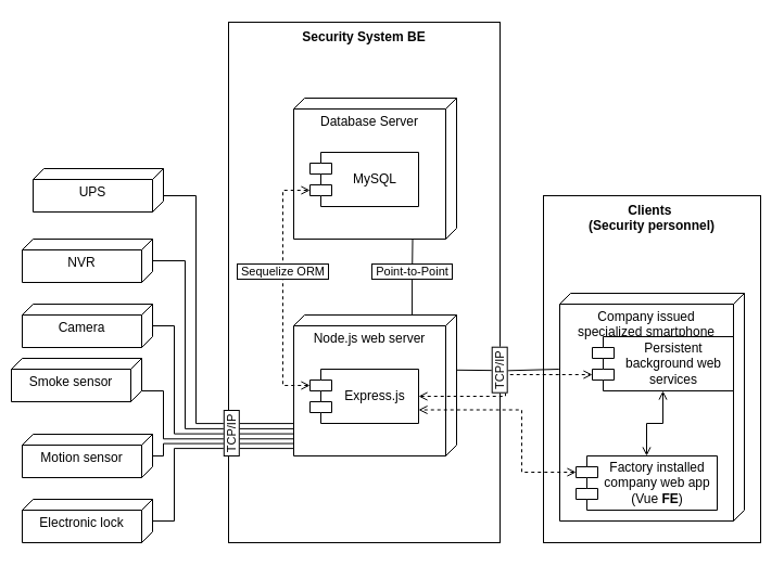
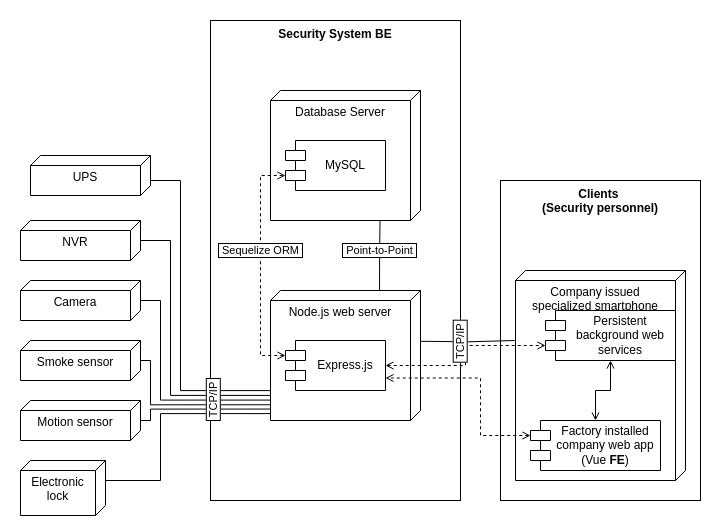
- <mxCell id="22" value="Smoke sensor" style="verticalAlign=top;align=center;spacingTop=8;spacingLeft=2;spacingRight=12;shape=cube;size=10;direction=south;fontStyle=0;html=1;whiteSpace=wrap;" vertex="1" parent="1"><mxGeometry x="10" y="330" width="120" height="40" as="geometry" /></mxCell>
+ <mxCell id="22" value="Smoke sensor" style="verticalAlign=top;align=center;spacingTop=8;spacingLeft=2;spacingRight=12;shape=cube;size=10;direction=south;fontStyle=0;html=1;whiteSpace=wrap;" vertex="1" parent="1"><mxGeometry y="340" width="120" height="40" as="geometry" x="20" /></mxCell>
- <mxCell id="24" value="Electronic lock" style="verticalAlign=top;align=center;spacingTop=8;spacingLeft=2;spacingRight=12;shape=cube;size=10;direction=south;fontStyle=0;html=1;whiteSpace=wrap;" vertex="1" parent="1"><mxGeometry y="460" width="120" height="40" as="geometry" x="20" /></mxCell>
+ <mxCell id="24" value="Electronic lock" style="verticalAlign=top;align=center;spacingTop=8;spacingLeft=2;spacingRight=12;shape=cube;size=10;direction=south;fontStyle=0;html=1;whiteSpace=wrap;" vertex="1" parent="1"><mxGeometry x="20" y="460" width="85" height="55" as="geometry" /></mxCell>
